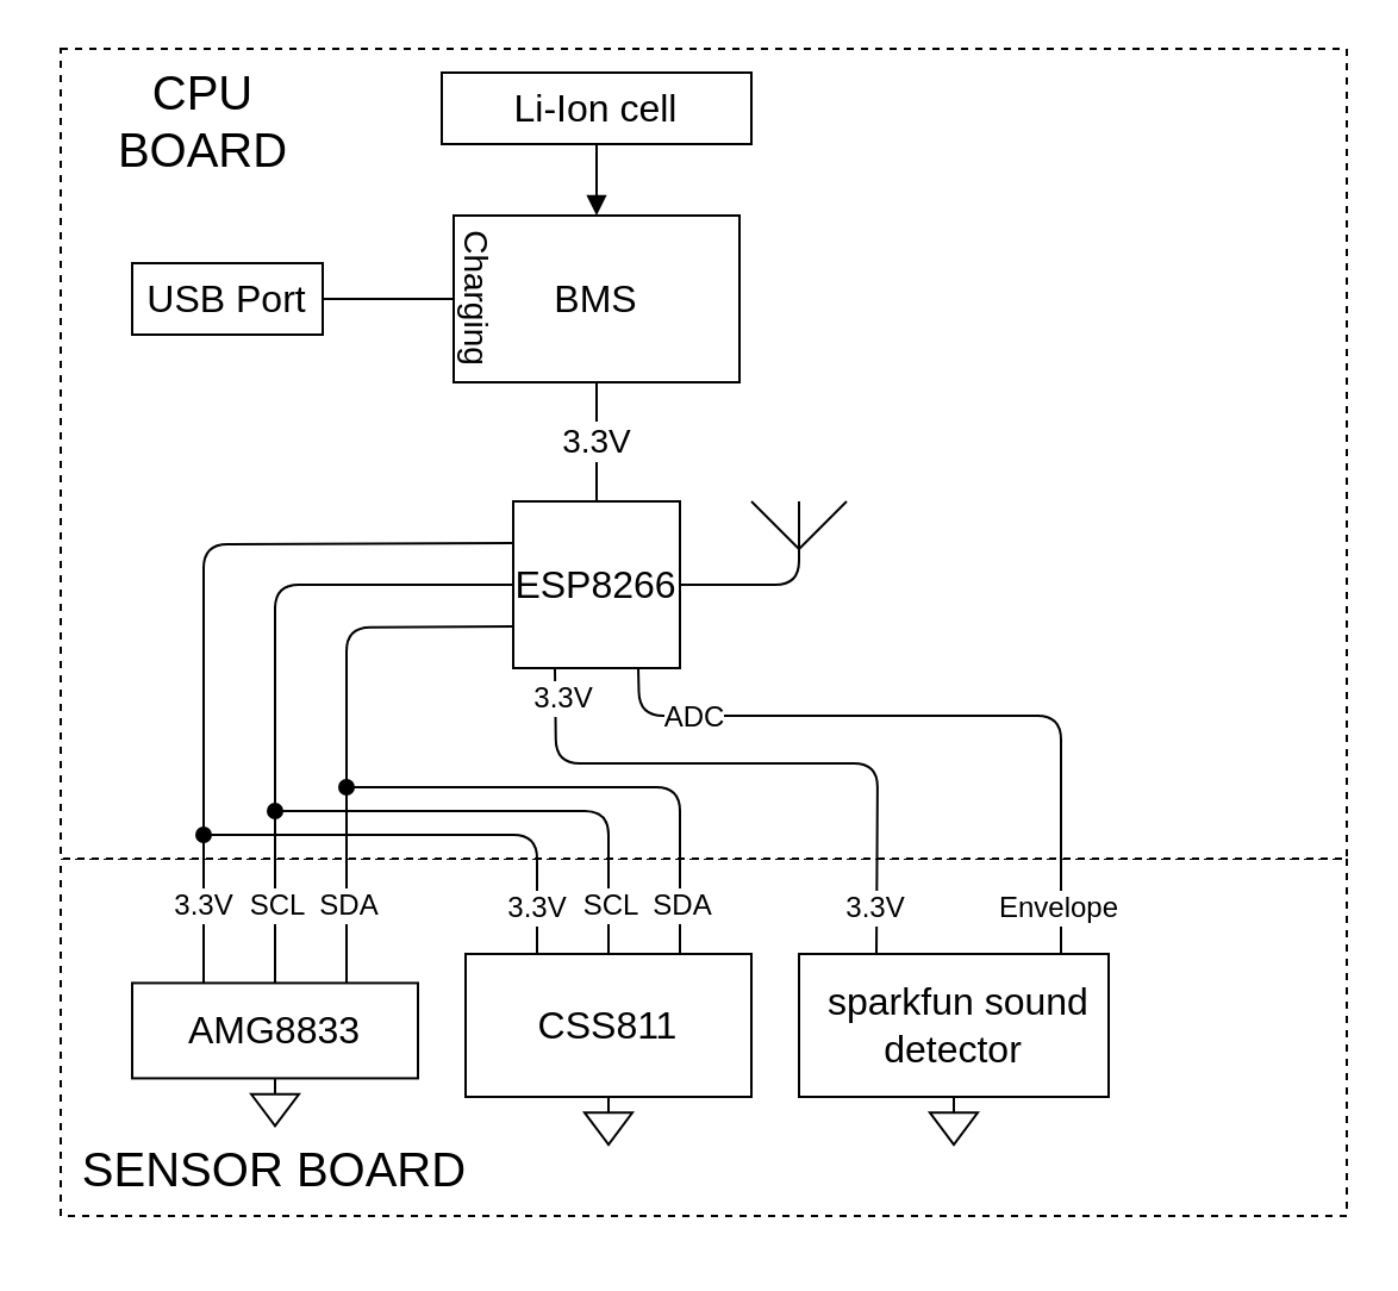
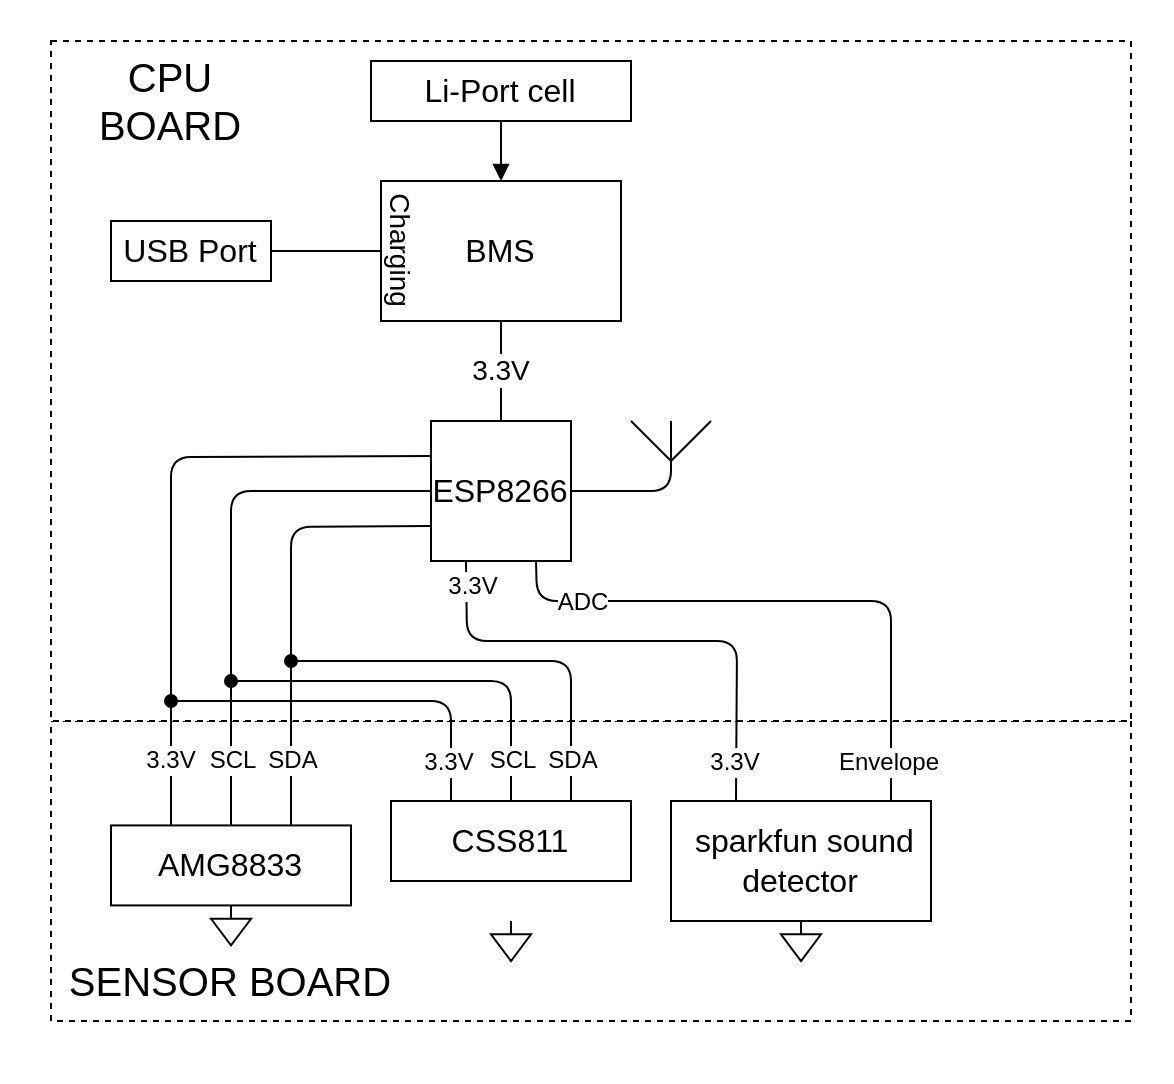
- <mxCell id="4" value="&lt;font style=&quot;font-size: 16px&quot;&gt;Li-Ion cell&lt;/font&gt;" style="rounded=0;whiteSpace=wrap;html=1;" vertex="1" parent="1"><mxGeometry x="185" y="30" width="130" height="30" as="geometry" /></mxCell>
+ <mxCell id="4" value="&lt;font style=&quot;font-size: 16px&quot;&gt;Li-Port cell&lt;/font&gt;" style="rounded=0;whiteSpace=wrap;html=1;" vertex="1" parent="1"><mxGeometry x="185" y="30" width="130" height="30" as="geometry" /></mxCell>
- <mxCell id="26" value="&lt;font style=&quot;font-size: 16px&quot;&gt;CSS811&lt;/font&gt;" style="rounded=0;whiteSpace=wrap;html=1;" vertex="1" parent="1"><mxGeometry x="195" y="400" width="120" height="60" as="geometry" /></mxCell>
+ <mxCell id="26" value="&lt;font style=&quot;font-size: 16px&quot;&gt;CSS811&lt;/font&gt;" style="rounded=0;whiteSpace=wrap;html=1;" vertex="1" parent="1"><mxGeometry x="195" y="400" width="120" height="40" as="geometry" /></mxCell>
